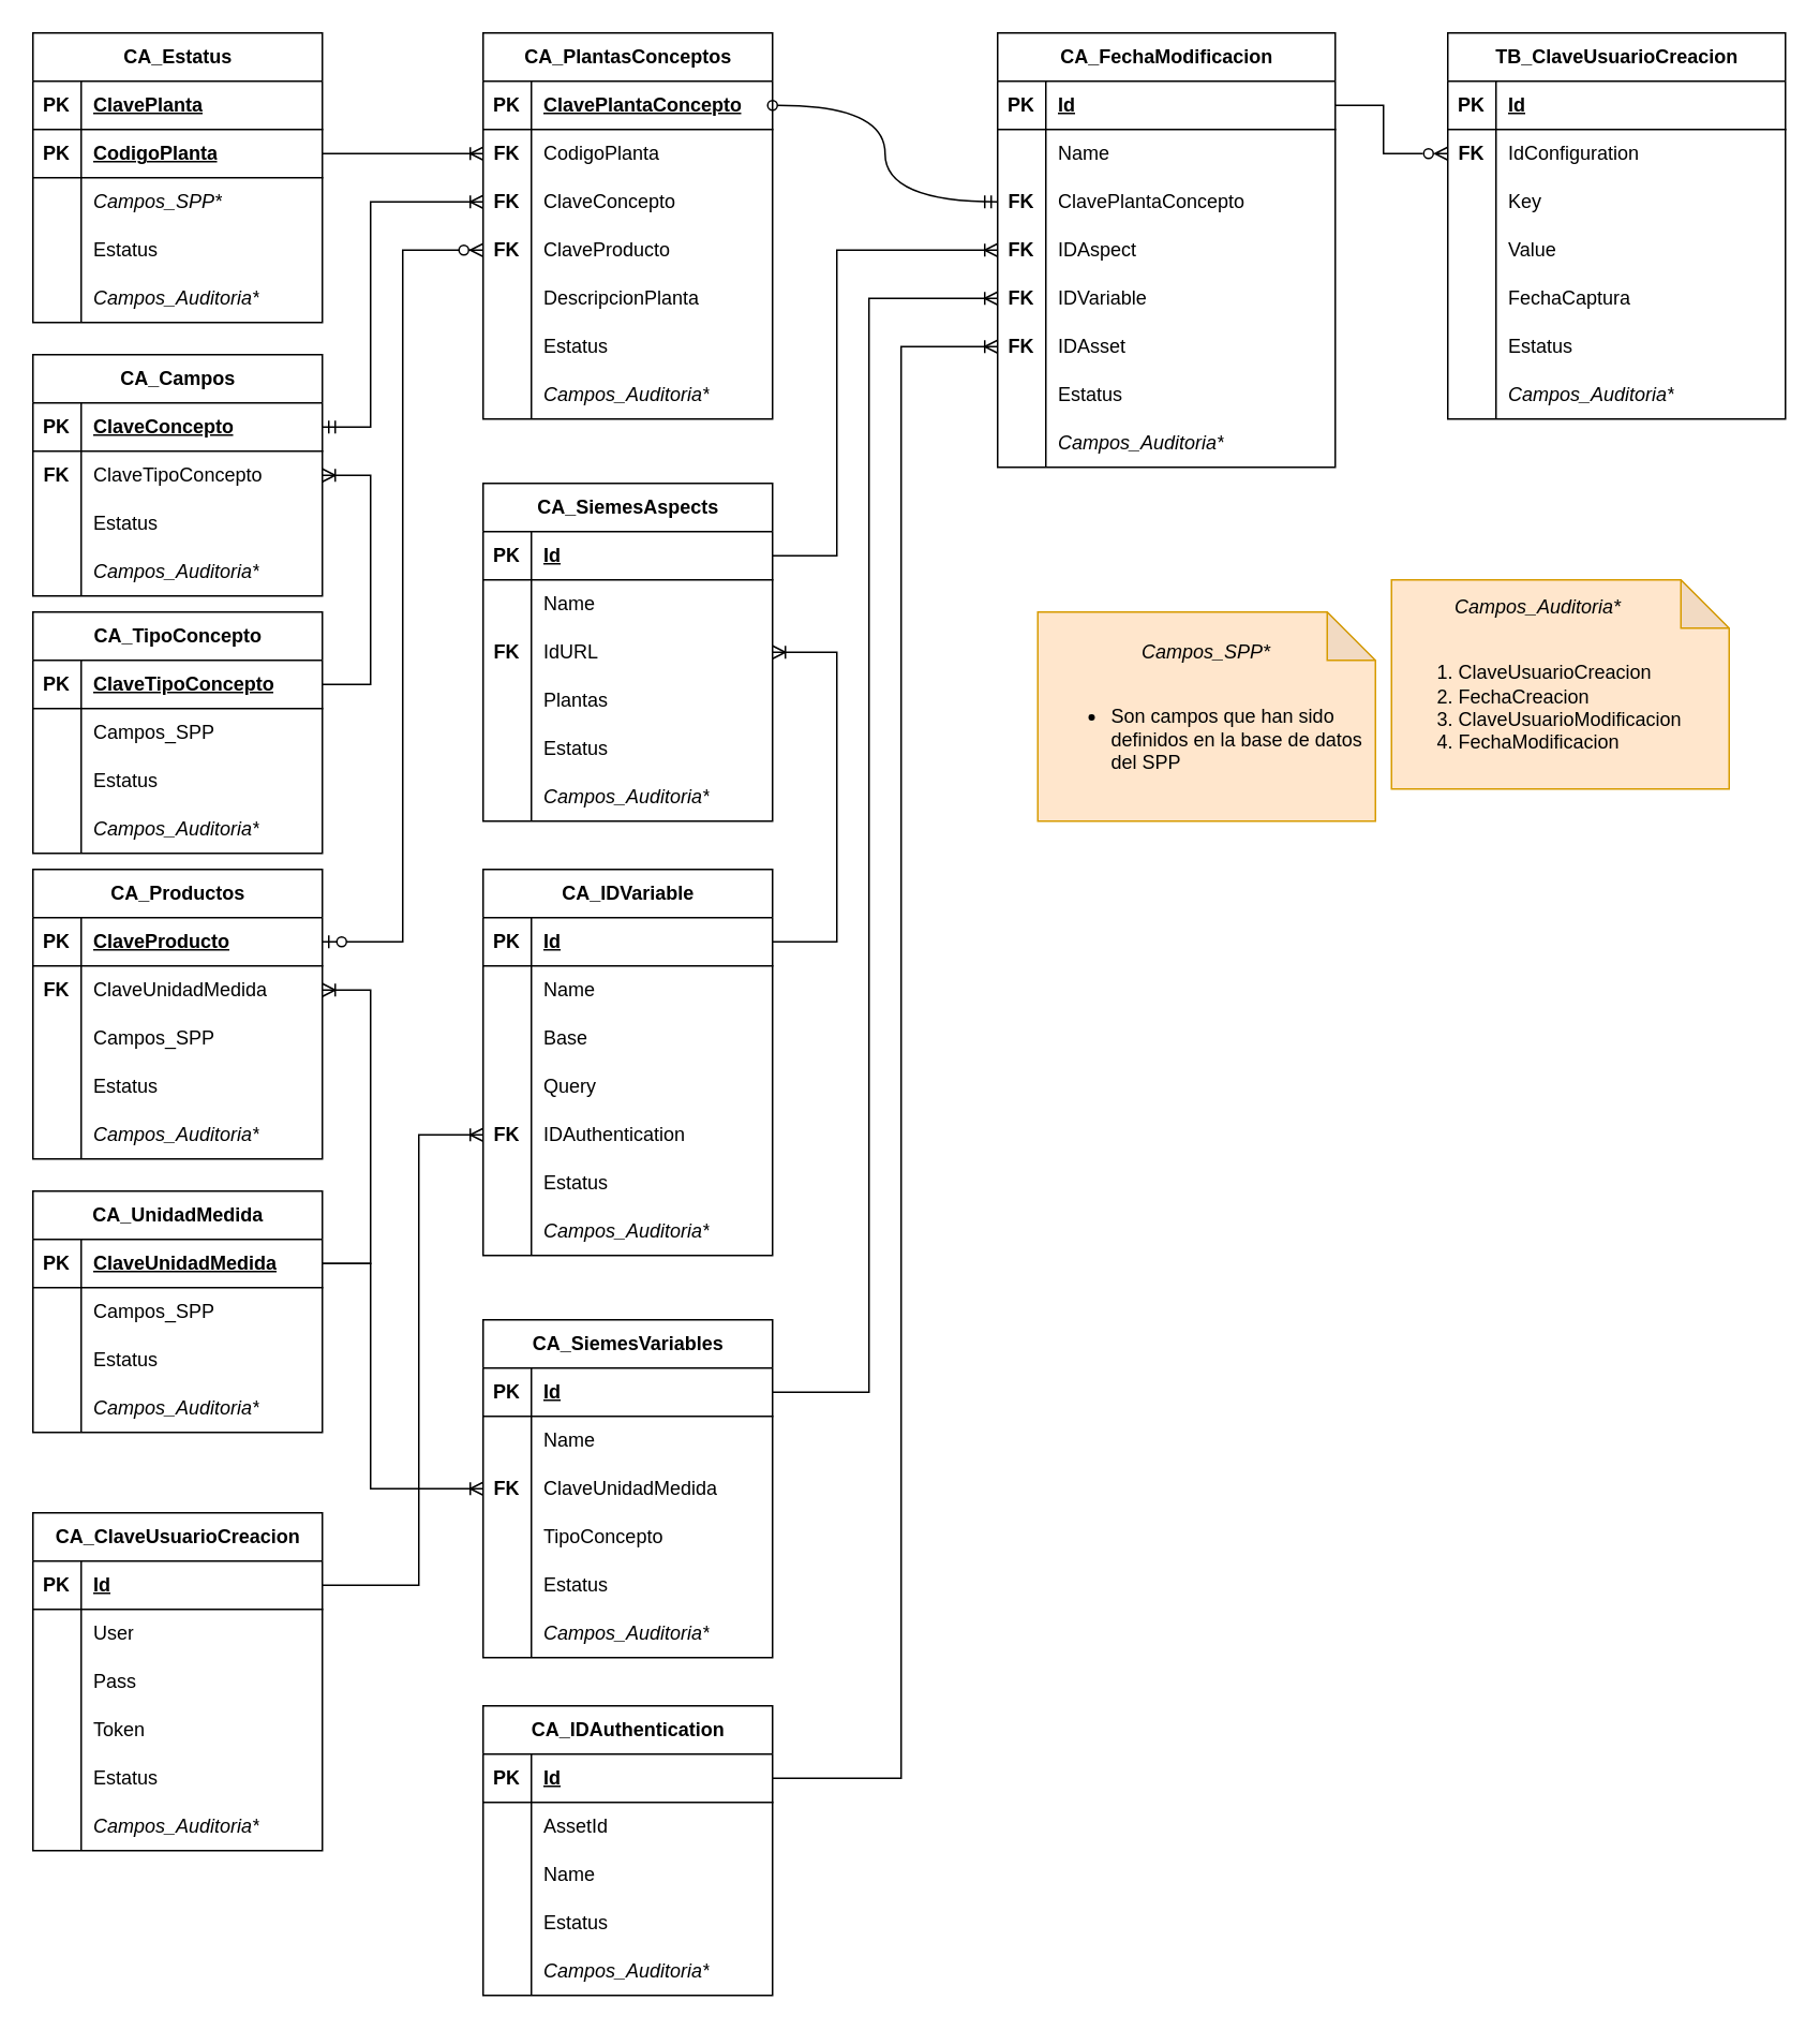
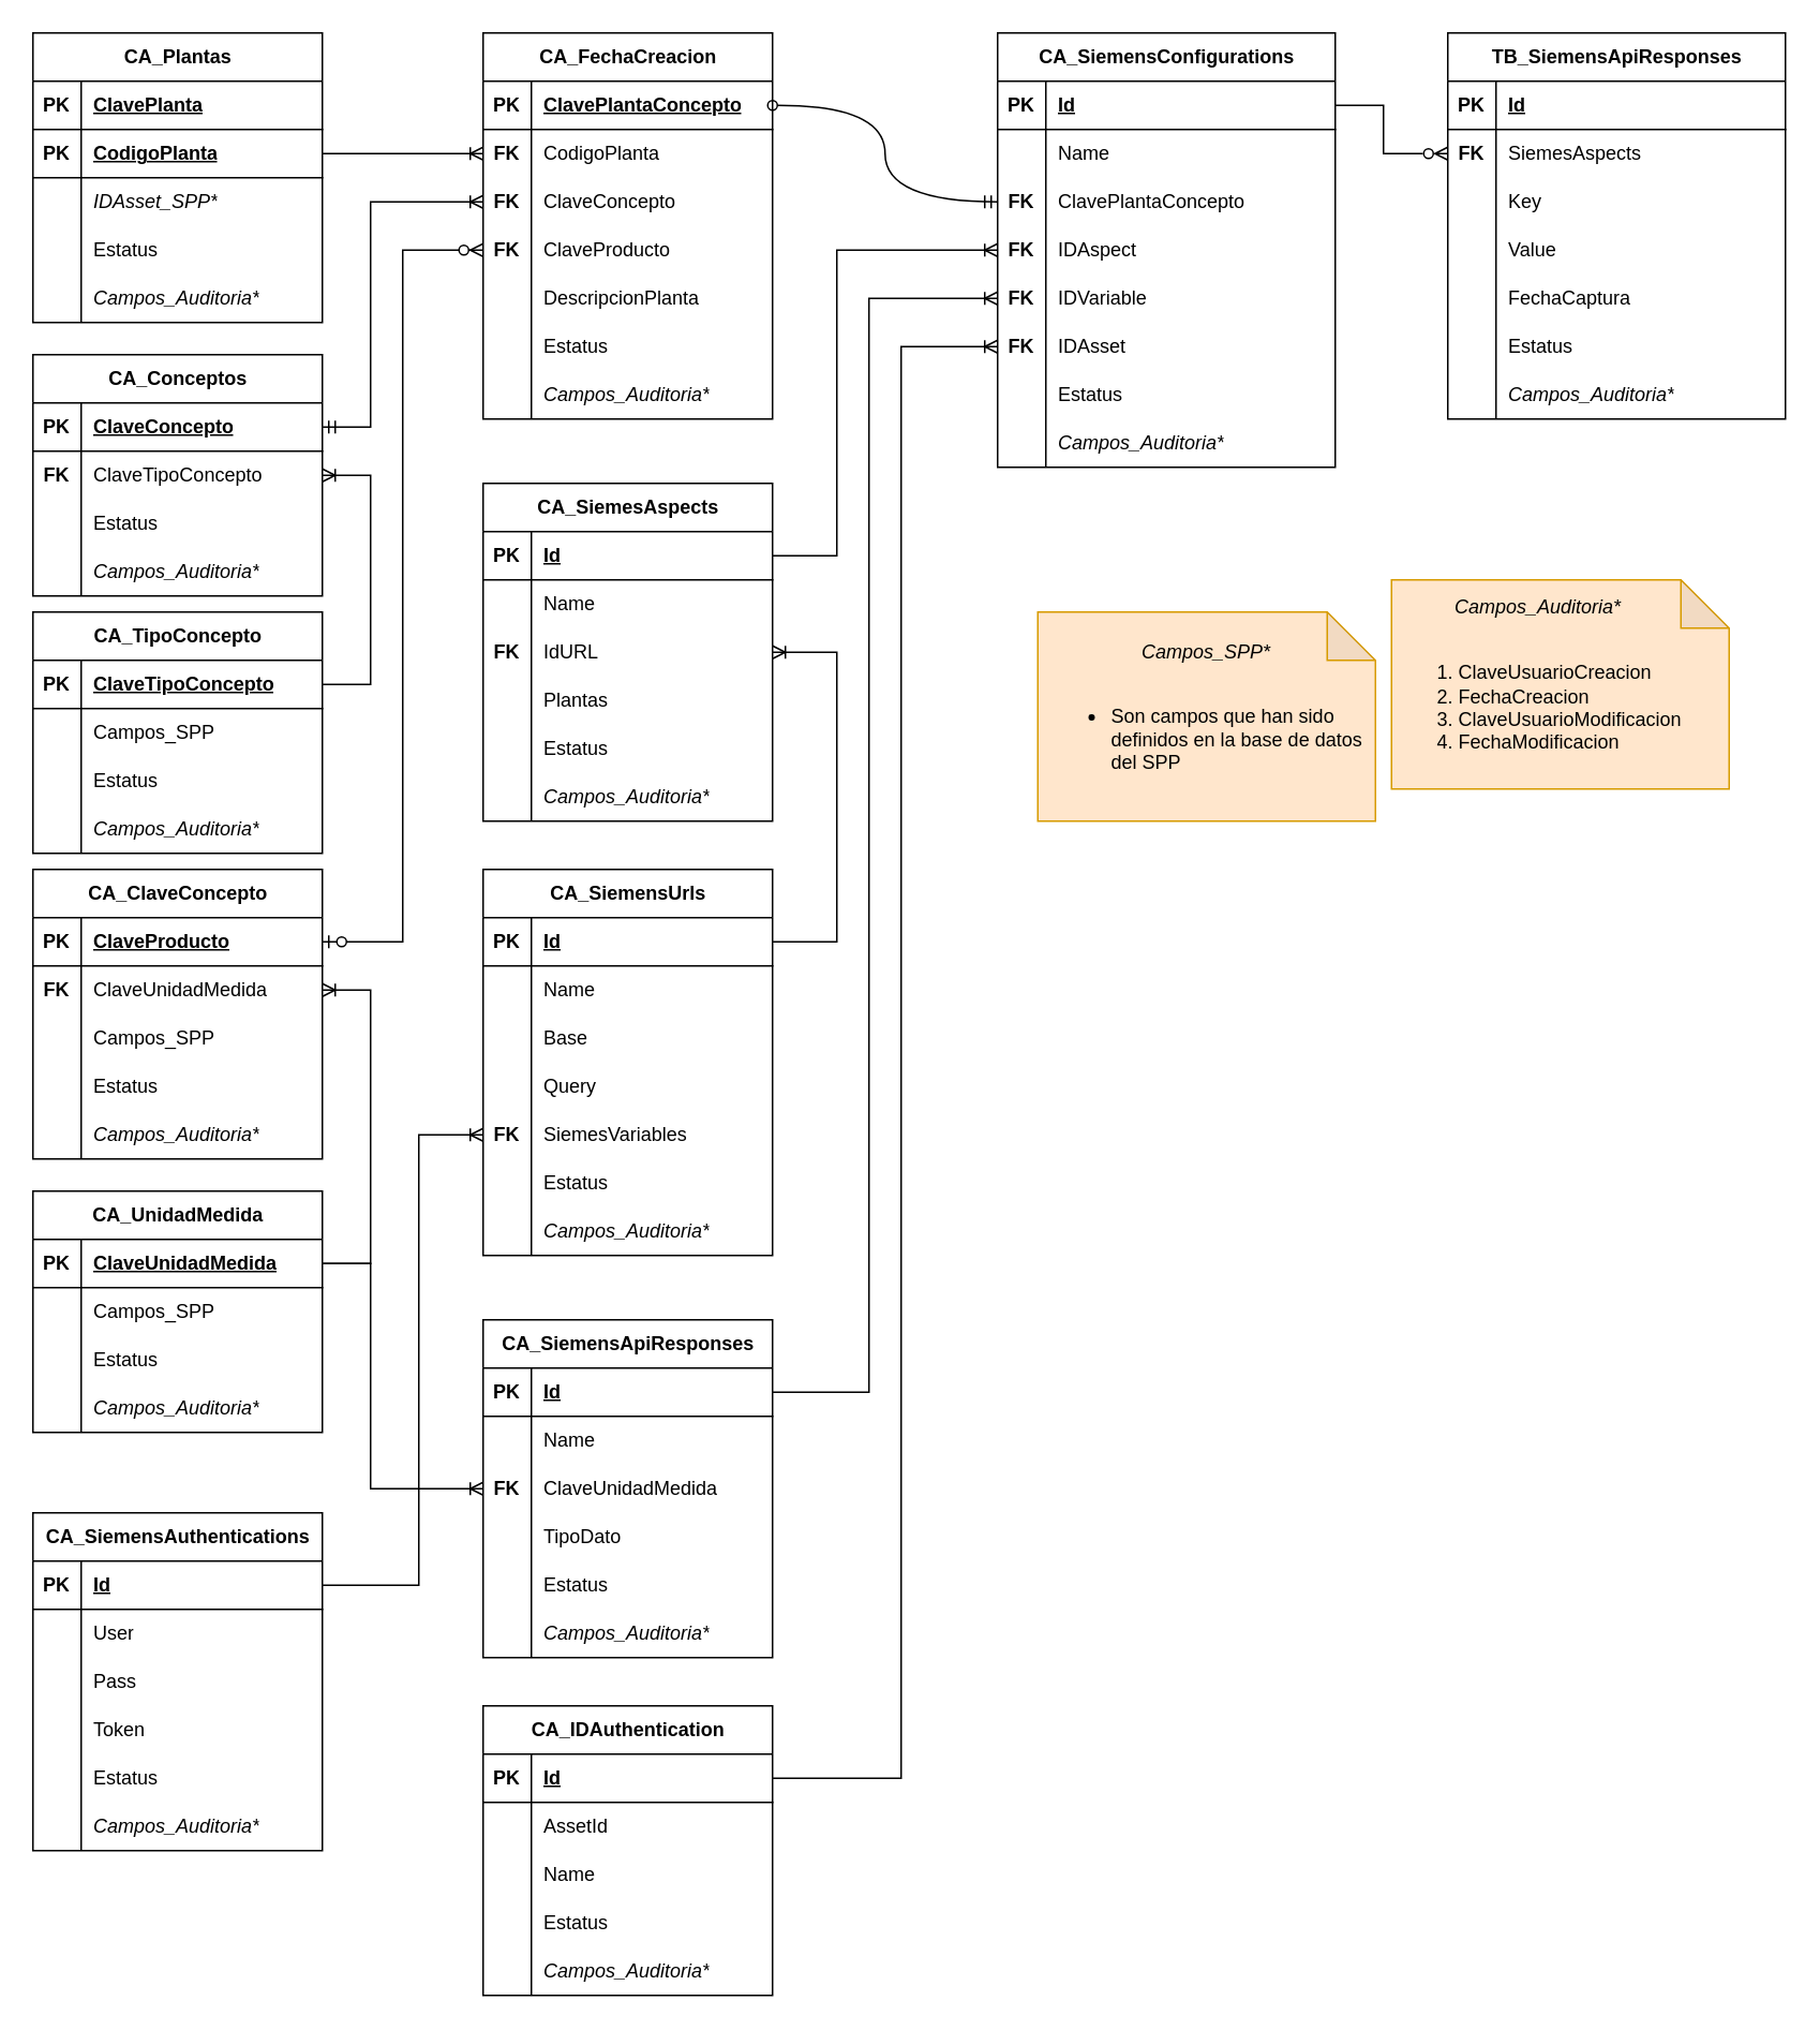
- <mxCell id="2" value="CA_Estatus" style="shape=table;startSize=30;container=1;collapsible=1;childLayout=tableLayout;fixedRows=1;rowLines=0;fontStyle=1;align=center;resizeLast=1;html=1;" vertex="1" parent="1"><mxGeometry x="20" y="20" width="180" height="180" as="geometry" /></mxCell>
+ <mxCell id="2" value="CA_Plantas" style="shape=table;startSize=30;container=1;collapsible=1;childLayout=tableLayout;fixedRows=1;rowLines=0;fontStyle=1;align=center;resizeLast=1;html=1;" vertex="1" parent="1"><mxGeometry x="20" y="20" width="180" height="180" as="geometry" /></mxCell>
- <mxCell id="101" value="CA_PlantasConceptos" style="shape=table;startSize=30;container=1;collapsible=1;childLayout=tableLayout;fixedRows=1;rowLines=0;fontStyle=1;align=center;resizeLast=1;html=1;" vertex="1" parent="1"><mxGeometry x="300" y="20" width="180" height="240" as="geometry" /></mxCell>
+ <mxCell id="101" value="CA_FechaCreacion" style="shape=table;startSize=30;container=1;collapsible=1;childLayout=tableLayout;fixedRows=1;rowLines=0;fontStyle=1;align=center;resizeLast=1;html=1;" vertex="1" parent="1"><mxGeometry x="300" y="20" width="180" height="240" as="geometry" /></mxCell>
- <mxCell id="153" value="CA_FechaModificacion" style="shape=table;startSize=30;container=1;collapsible=1;childLayout=tableLayout;fixedRows=1;rowLines=0;fontStyle=1;align=center;resizeLast=1;html=1;" vertex="1" parent="1"><mxGeometry x="620" y="20" width="210" height="270" as="geometry" /></mxCell>
+ <mxCell id="153" value="CA_SiemensConfigurations" style="shape=table;startSize=30;container=1;collapsible=1;childLayout=tableLayout;fixedRows=1;rowLines=0;fontStyle=1;align=center;resizeLast=1;html=1;" vertex="1" parent="1"><mxGeometry x="620" y="20" width="210" height="270" as="geometry" /></mxCell>
- <mxCell id="181" value="TB&lt;span style=&quot;background-color: initial;&quot;&gt;_&lt;/span&gt;ClaveUsuarioCreacion" style="shape=table;startSize=30;container=1;collapsible=1;childLayout=tableLayout;fixedRows=1;rowLines=0;fontStyle=1;align=center;resizeLast=1;html=1;" vertex="1" parent="1"><mxGeometry x="900" y="20" width="210" height="240" as="geometry" /></mxCell>
+ <mxCell id="181" value="TB&lt;span style=&quot;background-color: initial;&quot;&gt;_&lt;/span&gt;SiemensApiResponses" style="shape=table;startSize=30;container=1;collapsible=1;childLayout=tableLayout;fixedRows=1;rowLines=0;fontStyle=1;align=center;resizeLast=1;html=1;" vertex="1" parent="1"><mxGeometry x="900" y="20" width="210" height="240" as="geometry" /></mxCell>
- <mxCell id="187" value="IdConfiguration" style="shape=partialRectangle;connectable=0;fillColor=none;top=0;left=0;bottom=0;right=0;align=left;spacingLeft=6;overflow=hidden;whiteSpace=wrap;html=1;" vertex="1" parent="185"><mxGeometry x="30" width="180" height="30" as="geometry"><mxRectangle width="180" height="30" as="alternateBounds" /></mxGeometry></mxCell>
+ <mxCell id="187" value="SiemesAspects" style="shape=partialRectangle;connectable=0;fillColor=none;top=0;left=0;bottom=0;right=0;align=left;spacingLeft=6;overflow=hidden;whiteSpace=wrap;html=1;" vertex="1" parent="185"><mxGeometry x="30" width="180" height="30" as="geometry"><mxRectangle width="180" height="30" as="alternateBounds" /></mxGeometry></mxCell>
- <mxCell id="11" value="&lt;i&gt;Campos_SPP*&lt;/i&gt;" style="shape=partialRectangle;connectable=0;fillColor=none;top=0;left=0;bottom=0;right=0;align=left;spacingLeft=6;overflow=hidden;whiteSpace=wrap;html=1;" vertex="1" parent="9"><mxGeometry x="30" width="150" height="30" as="geometry"><mxRectangle width="150" height="30" as="alternateBounds" /></mxGeometry></mxCell>
+ <mxCell id="11" value="&lt;i&gt;IDAsset_SPP*&lt;/i&gt;" style="shape=partialRectangle;connectable=0;fillColor=none;top=0;left=0;bottom=0;right=0;align=left;spacingLeft=6;overflow=hidden;whiteSpace=wrap;html=1;" vertex="1" parent="9"><mxGeometry x="30" width="150" height="30" as="geometry"><mxRectangle width="150" height="30" as="alternateBounds" /></mxGeometry></mxCell>
- <mxCell id="18" value="CA_Campos" style="shape=table;startSize=30;container=1;collapsible=1;childLayout=tableLayout;fixedRows=1;rowLines=0;fontStyle=1;align=center;resizeLast=1;html=1;" vertex="1" parent="1"><mxGeometry x="20" y="220" width="180" height="150" as="geometry" /></mxCell>
+ <mxCell id="18" value="CA_Conceptos" style="shape=table;startSize=30;container=1;collapsible=1;childLayout=tableLayout;fixedRows=1;rowLines=0;fontStyle=1;align=center;resizeLast=1;html=1;" vertex="1" parent="1"><mxGeometry x="20" y="220" width="180" height="150" as="geometry" /></mxCell>
- <mxCell id="31" value="CA_Productos" style="shape=table;startSize=30;container=1;collapsible=1;childLayout=tableLayout;fixedRows=1;rowLines=0;fontStyle=1;align=center;resizeLast=1;html=1;" vertex="1" parent="1"><mxGeometry x="20" y="540" width="180" height="180" as="geometry" /></mxCell>
+ <mxCell id="31" value="CA_ClaveConcepto" style="shape=table;startSize=30;container=1;collapsible=1;childLayout=tableLayout;fixedRows=1;rowLines=0;fontStyle=1;align=center;resizeLast=1;html=1;" vertex="1" parent="1"><mxGeometry x="20" y="540" width="180" height="180" as="geometry" /></mxCell>
- <mxCell id="203" value="CA_IDVariable" style="shape=table;startSize=30;container=1;collapsible=1;childLayout=tableLayout;fixedRows=1;rowLines=0;fontStyle=1;align=center;resizeLast=1;html=1;" vertex="1" parent="1"><mxGeometry x="300" y="540" width="180" height="240" as="geometry" /></mxCell>
+ <mxCell id="203" value="CA_SiemensUrls" style="shape=table;startSize=30;container=1;collapsible=1;childLayout=tableLayout;fixedRows=1;rowLines=0;fontStyle=1;align=center;resizeLast=1;html=1;" vertex="1" parent="1"><mxGeometry x="300" y="540" width="180" height="240" as="geometry" /></mxCell>
- <mxCell id="218" value="IDAuthentication" style="shape=partialRectangle;connectable=0;fillColor=none;top=0;left=0;bottom=0;right=0;align=left;spacingLeft=6;overflow=hidden;whiteSpace=wrap;html=1;" vertex="1" parent="216"><mxGeometry x="30" width="150" height="30" as="geometry"><mxRectangle width="150" height="30" as="alternateBounds" /></mxGeometry></mxCell>
+ <mxCell id="218" value="SiemesVariables" style="shape=partialRectangle;connectable=0;fillColor=none;top=0;left=0;bottom=0;right=0;align=left;spacingLeft=6;overflow=hidden;whiteSpace=wrap;html=1;" vertex="1" parent="216"><mxGeometry x="30" width="150" height="30" as="geometry"><mxRectangle width="150" height="30" as="alternateBounds" /></mxGeometry></mxCell>
- <mxCell id="66" value="CA_SiemesVariables" style="shape=table;startSize=30;container=1;collapsible=1;childLayout=tableLayout;fixedRows=1;rowLines=0;fontStyle=1;align=center;resizeLast=1;html=1;" vertex="1" parent="1"><mxGeometry x="300" y="820" width="180" height="210" as="geometry" /></mxCell>
+ <mxCell id="66" value="CA_SiemensApiResponses" style="shape=table;startSize=30;container=1;collapsible=1;childLayout=tableLayout;fixedRows=1;rowLines=0;fontStyle=1;align=center;resizeLast=1;html=1;" vertex="1" parent="1"><mxGeometry x="300" y="820" width="180" height="210" as="geometry" /></mxCell>
- <mxCell id="232" value="CA_ClaveUsuarioCreacion" style="shape=table;startSize=30;container=1;collapsible=1;childLayout=tableLayout;fixedRows=1;rowLines=0;fontStyle=1;align=center;resizeLast=1;html=1;" vertex="1" parent="1"><mxGeometry x="20" y="940" width="180" height="210" as="geometry" /></mxCell>
+ <mxCell id="232" value="CA_SiemensAuthentications" style="shape=table;startSize=30;container=1;collapsible=1;childLayout=tableLayout;fixedRows=1;rowLines=0;fontStyle=1;align=center;resizeLast=1;html=1;" vertex="1" parent="1"><mxGeometry x="20" y="940" width="180" height="210" as="geometry" /></mxCell>
- <mxCell id="78" value="TipoConcepto" style="shape=partialRectangle;connectable=0;fillColor=none;top=0;left=0;bottom=0;right=0;align=left;spacingLeft=6;overflow=hidden;whiteSpace=wrap;html=1;" vertex="1" parent="76"><mxGeometry x="30" width="150" height="30" as="geometry"><mxRectangle width="150" height="30" as="alternateBounds" /></mxGeometry></mxCell>
+ <mxCell id="78" value="TipoDato" style="shape=partialRectangle;connectable=0;fillColor=none;top=0;left=0;bottom=0;right=0;align=left;spacingLeft=6;overflow=hidden;whiteSpace=wrap;html=1;" vertex="1" parent="76"><mxGeometry x="30" width="150" height="30" as="geometry"><mxRectangle width="150" height="30" as="alternateBounds" /></mxGeometry></mxCell>
